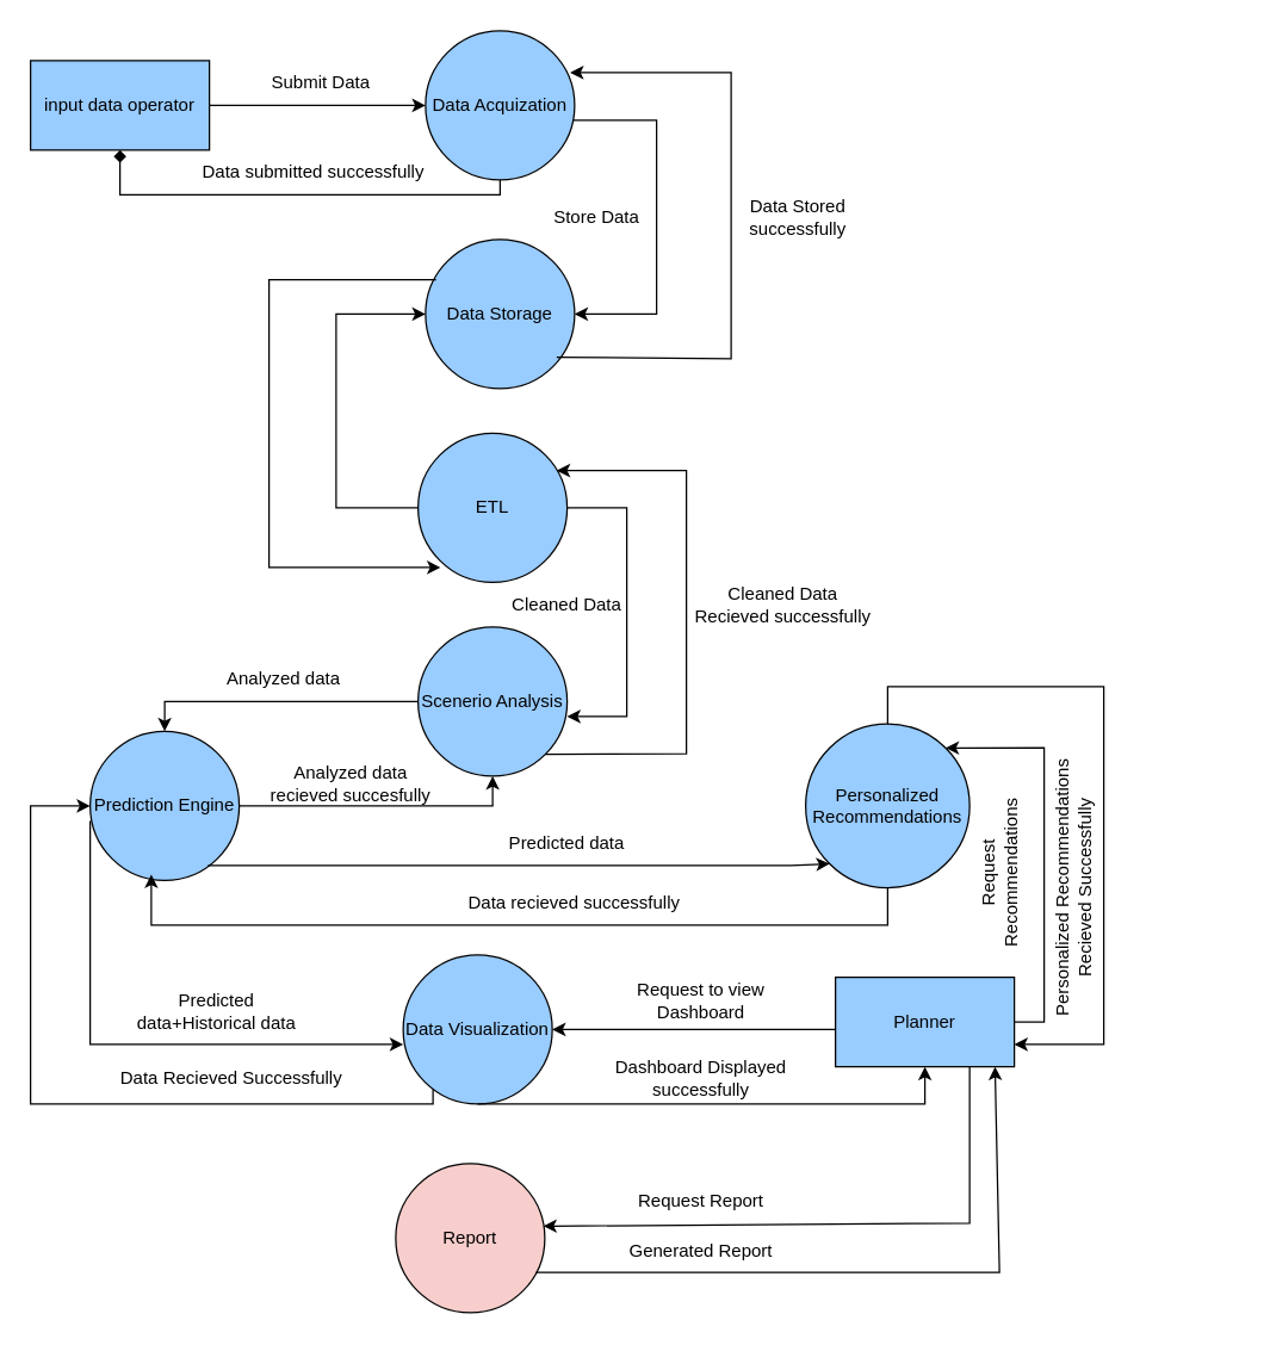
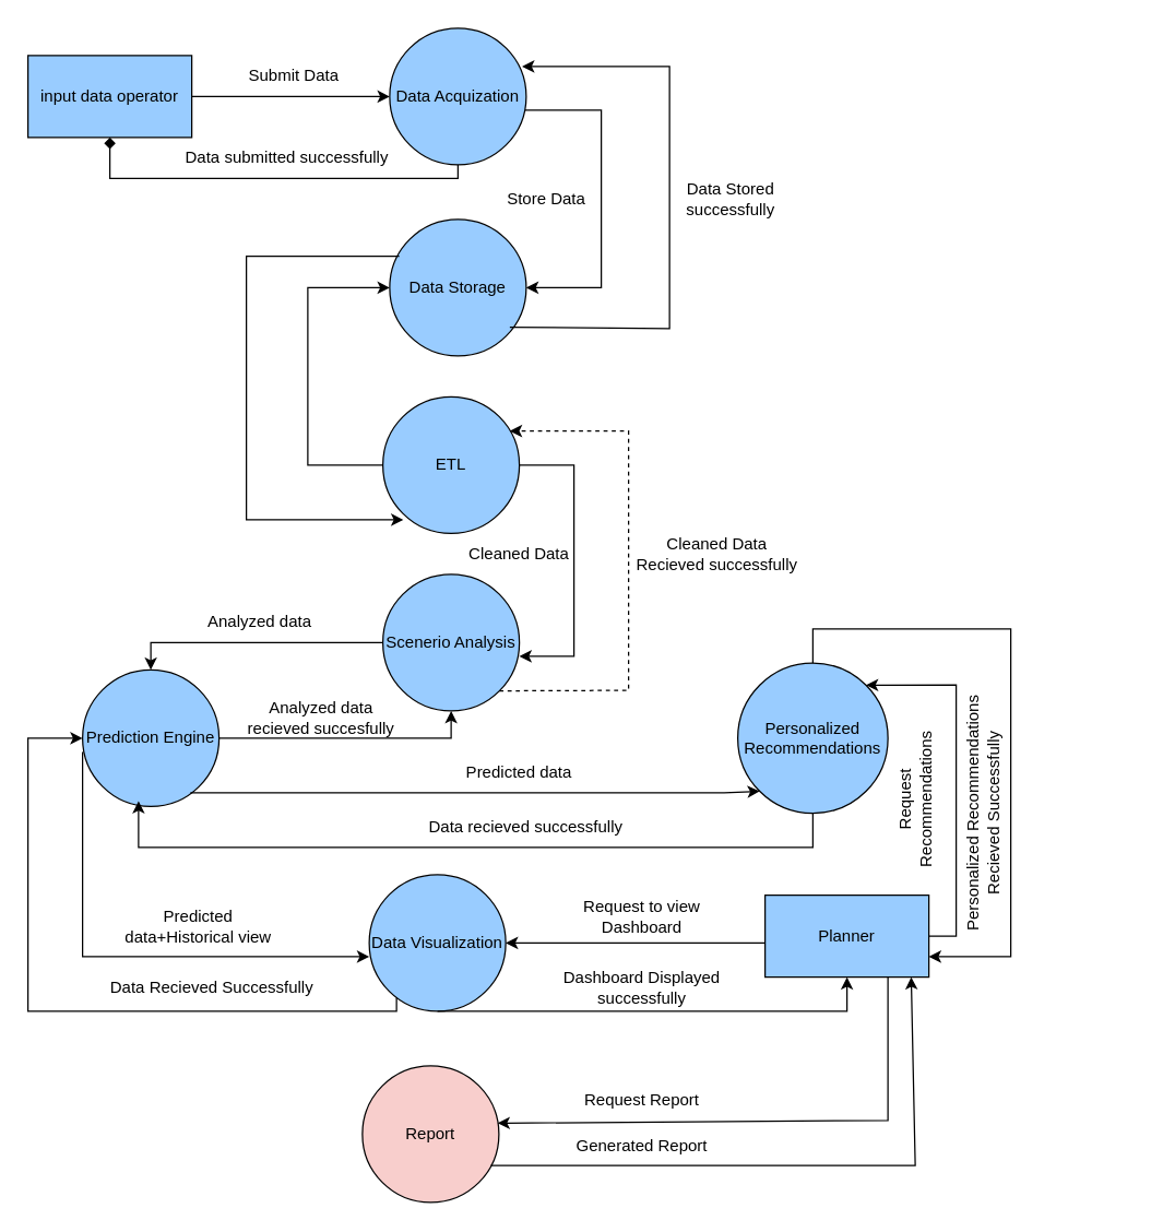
- <mxCell id="24" value="" style="endArrow=classic;html=1;rounded=0;exitX=1;exitY=1;exitDx=0;exitDy=0;entryX=0.93;entryY=0.25;entryDx=0;entryDy=0;entryPerimeter=0;" parent="1" source="9" target="8" edge="1"><mxGeometry width="50" height="50" relative="1" as="geometry"><mxPoint x="340" y="330" as="sourcePoint" /><mxPoint x="460" y="310" as="targetPoint" /><Array as="points"><mxPoint x="460" y="505" /><mxPoint x="460" y="315" /></Array></mxGeometry></mxCell>
+ <mxCell id="24" value="" style="endArrow=classic;html=1;rounded=0;exitX=1;exitY=1;exitDx=0;exitDy=0;entryX=0.93;entryY=0.25;entryDx=0;entryDy=0;entryPerimeter=0;dashed=1;" parent="1" source="9" target="8" edge="1"><mxGeometry width="50" height="50" relative="1" as="geometry"><mxPoint x="340" y="330" as="sourcePoint" /><mxPoint x="460" y="310" as="targetPoint" /><Array as="points"><mxPoint x="460" y="505" /><mxPoint x="460" y="315" /></Array></mxGeometry></mxCell>
- <mxCell id="43" value="Predicted data+Historical data" style="text;html=1;align=center;verticalAlign=middle;whiteSpace=wrap;rounded=0;" parent="1" vertex="1"><mxGeometry x="90" y="663" width="110" height="30" as="geometry" /></mxCell>
+ <mxCell id="43" value="Predicted data+Historical view" style="text;html=1;align=center;verticalAlign=middle;whiteSpace=wrap;rounded=0;" parent="1" vertex="1"><mxGeometry x="90" y="663" width="110" height="30" as="geometry" /></mxCell>
